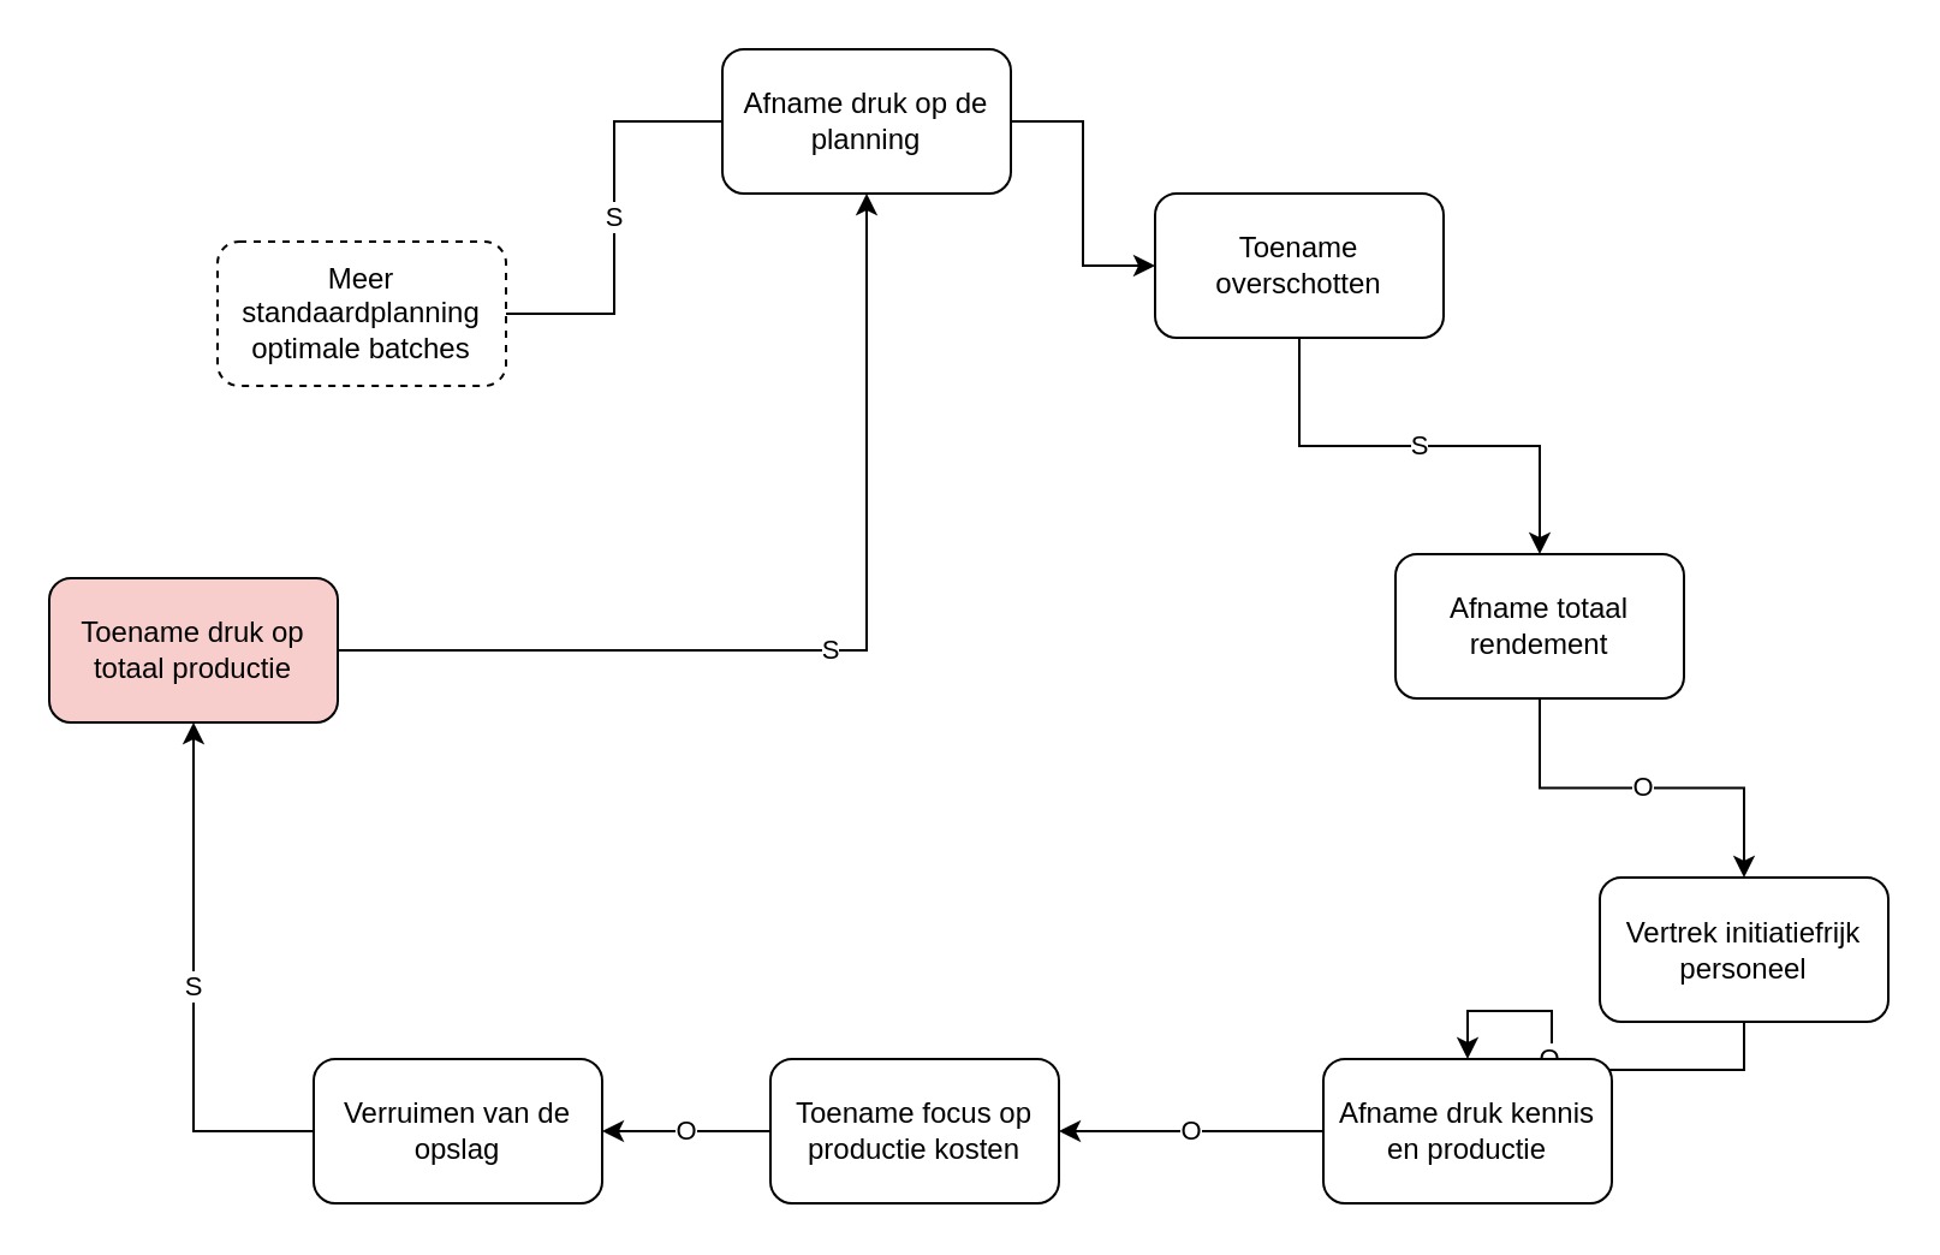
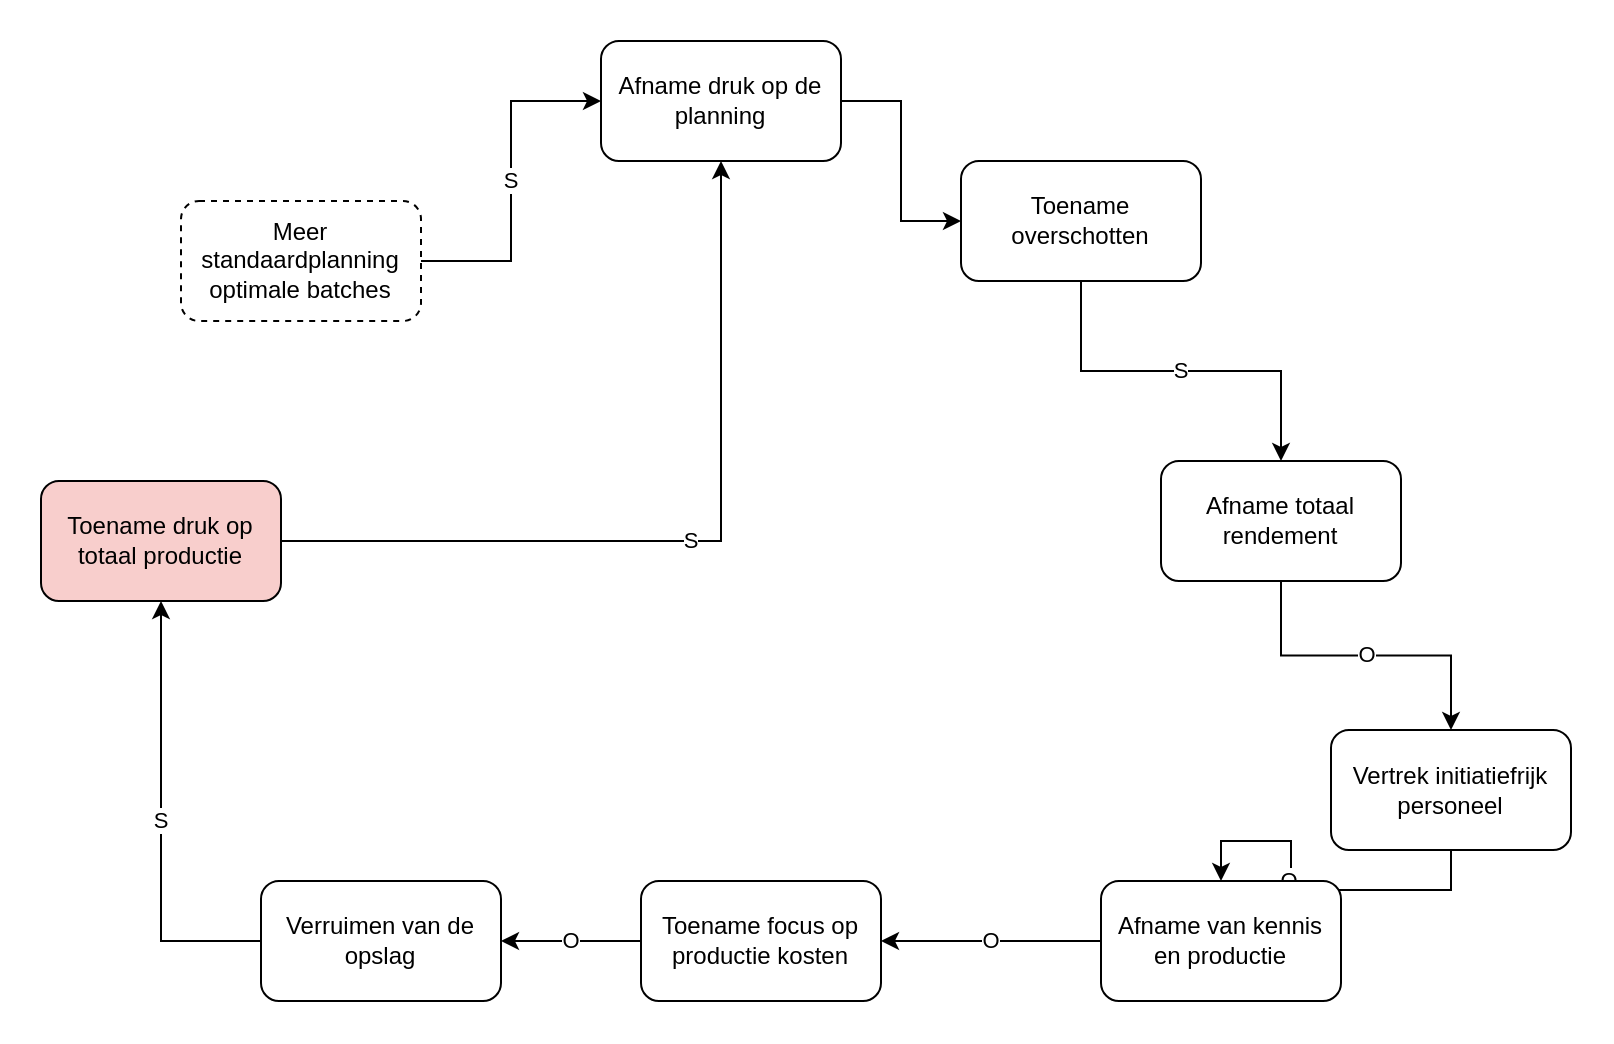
- <mxCell id="9" value="S" style="edgeStyle=orthogonalEdgeStyle;rounded=0;orthogonalLoop=1;jettySize=auto;html=1;entryX=0;entryY=0.5;entryDx=0;entryDy=0;endArrow=none;" edge="1" parent="1" source="10" target="5"><mxGeometry relative="1" as="geometry" /></mxCell>
+ <mxCell id="9" value="S" style="edgeStyle=orthogonalEdgeStyle;rounded=0;orthogonalLoop=1;jettySize=auto;html=1;entryX=0;entryY=0.5;entryDx=0;entryDy=0;" edge="1" parent="1" source="10" target="5"><mxGeometry relative="1" as="geometry" /></mxCell>
- <mxCell id="15" value="Afname druk kennis en productie" style="rounded=1;whiteSpace=wrap;html=1;" vertex="1" parent="1"><mxGeometry x="550" y="440" width="120" height="60" as="geometry" /></mxCell>
+ <mxCell id="15" value="Afname van kennis en productie" style="rounded=1;whiteSpace=wrap;html=1;" vertex="1" parent="1"><mxGeometry x="550" y="440" width="120" height="60" as="geometry" /></mxCell>
